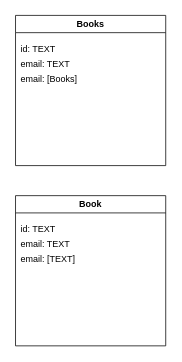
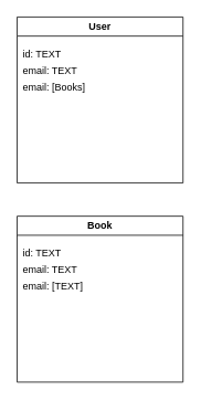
- <mxCell id="2" value="Books" style="swimlane;whiteSpace=wrap;html=1;startSize=23;" parent="1" vertex="1"><mxGeometry x="20" y="20" width="200" height="200" as="geometry" /></mxCell>
+ <mxCell id="2" value="User" style="swimlane;whiteSpace=wrap;html=1;startSize=23;" parent="1" vertex="1"><mxGeometry x="20" y="20" width="200" height="200" as="geometry" /></mxCell>
